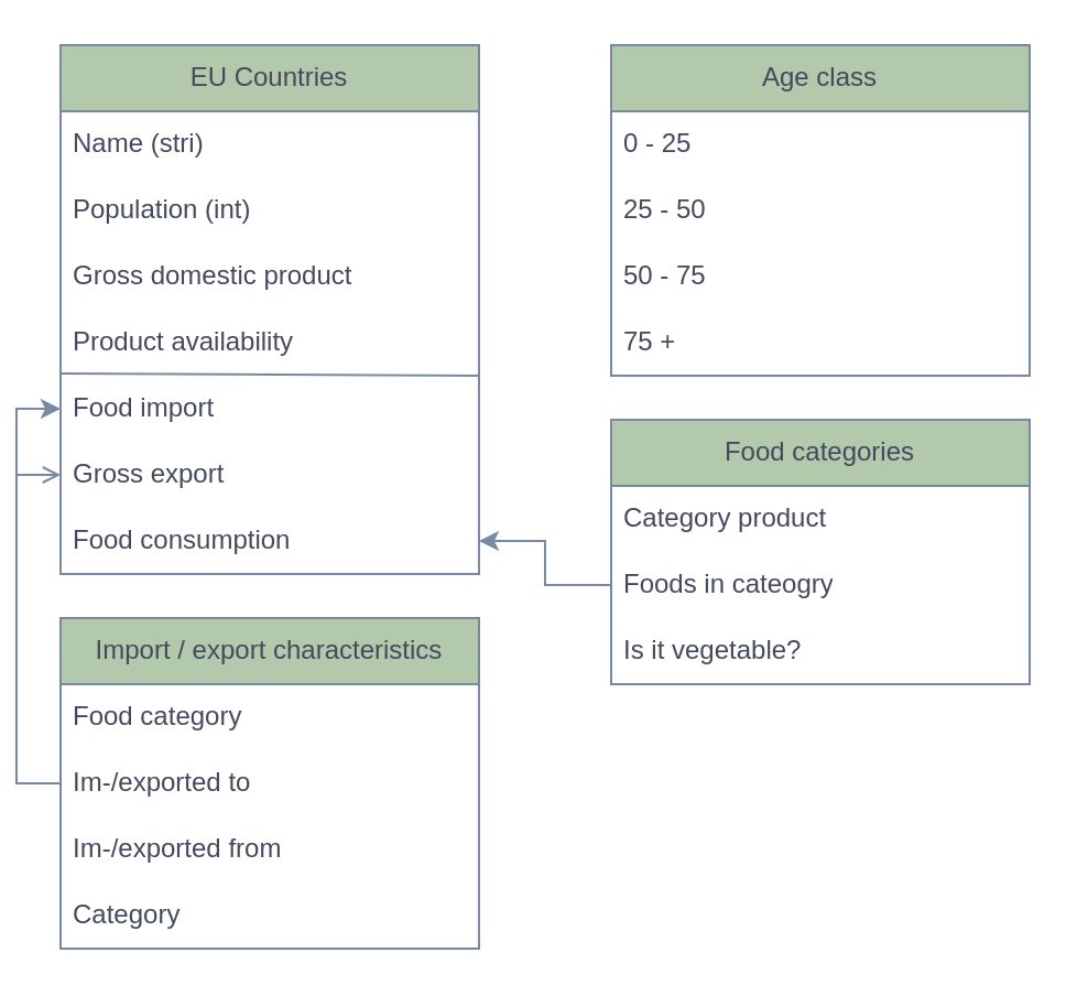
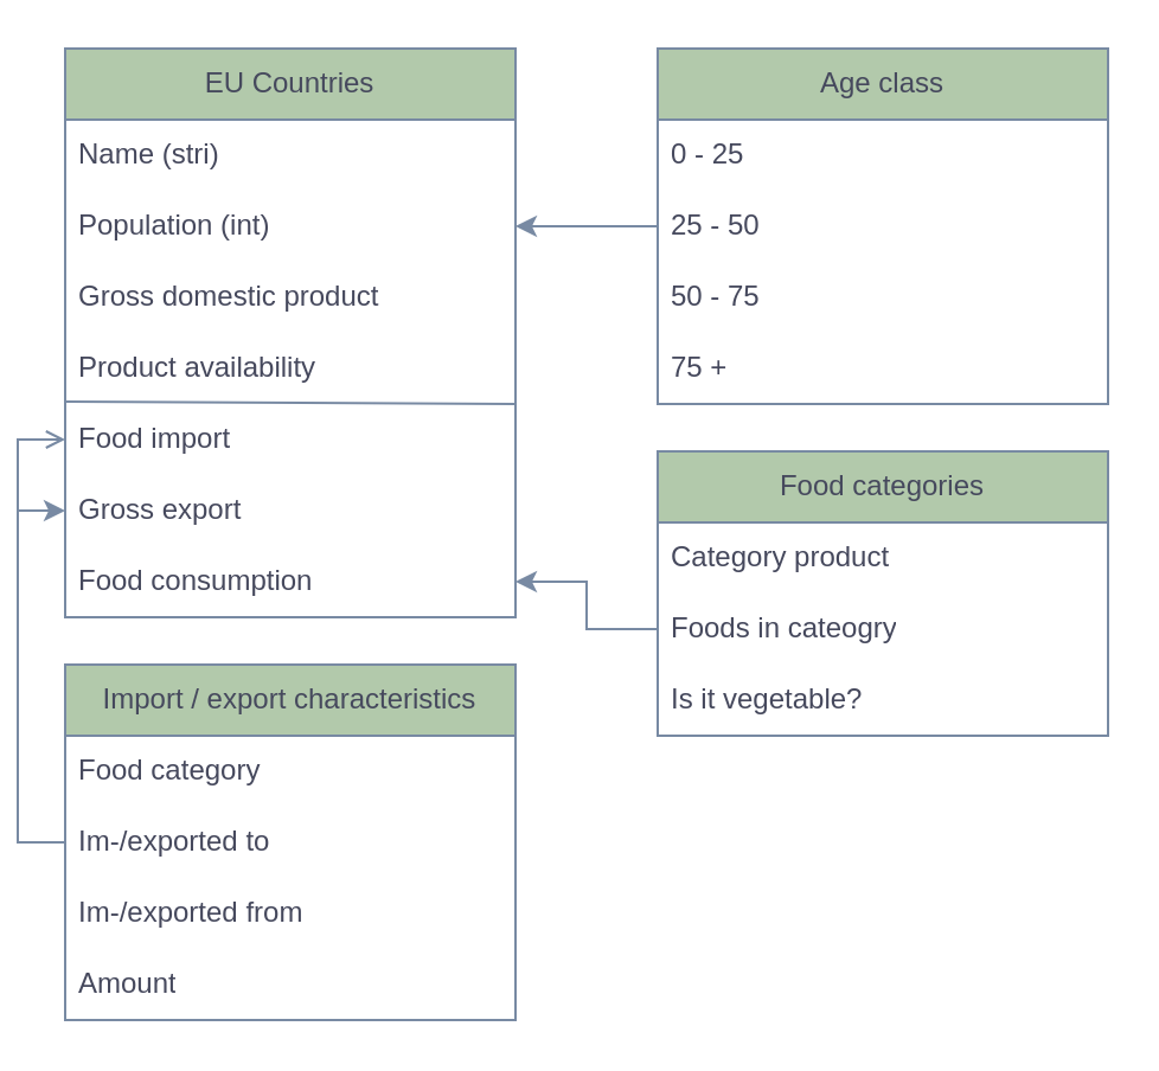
+ <mxCell id="25" style="edgeStyle=orthogonalEdgeStyle;rounded=0;orthogonalLoop=1;jettySize=auto;html=1;entryX=1;entryY=0.5;entryDx=0;entryDy=0;strokeColor=#788AA3;fontColor=#46495D;fillColor=#B2C9AB;" edge="1" parent="1" source="17" target="4"><mxGeometry relative="1" as="geometry" /></mxCell>
- <mxCell id="28" style="edgeStyle=orthogonalEdgeStyle;rounded=0;orthogonalLoop=1;jettySize=auto;html=1;entryX=0;entryY=0.5;entryDx=0;entryDy=0;strokeColor=#788AA3;fontColor=#46495D;fillColor=#B2C9AB;" edge="1" parent="1" source="22" target="7"><mxGeometry relative="1" as="geometry" /></mxCell>
+ <mxCell id="28" style="edgeStyle=orthogonalEdgeStyle;rounded=0;orthogonalLoop=1;jettySize=auto;html=1;entryX=0;entryY=0.5;entryDx=0;entryDy=0;strokeColor=#788AA3;fontColor=#46495D;fillColor=#B2C9AB;endArrow=open;" edge="1" parent="1" source="22" target="7"><mxGeometry relative="1" as="geometry" /></mxCell>
- <mxCell id="27" style="edgeStyle=orthogonalEdgeStyle;rounded=0;orthogonalLoop=1;jettySize=auto;html=1;entryX=0;entryY=0.5;entryDx=0;entryDy=0;strokeColor=#788AA3;fontColor=#46495D;fillColor=#B2C9AB;endArrow=open;" edge="1" parent="1" source="22" target="8"><mxGeometry relative="1" as="geometry" /></mxCell>
+ <mxCell id="27" style="edgeStyle=orthogonalEdgeStyle;rounded=0;orthogonalLoop=1;jettySize=auto;html=1;entryX=0;entryY=0.5;entryDx=0;entryDy=0;strokeColor=#788AA3;fontColor=#46495D;fillColor=#B2C9AB;" edge="1" parent="1" source="22" target="8"><mxGeometry relative="1" as="geometry" /></mxCell>
- <mxCell id="24" value="Category" style="text;strokeColor=none;fillColor=none;align=left;verticalAlign=middle;spacingLeft=4;spacingRight=4;overflow=hidden;points=[[0,0.5],[1,0.5]];portConstraint=eastwest;rotatable=0;whiteSpace=wrap;html=1;fontColor=#46495D;" vertex="1" parent="20"><mxGeometry y="120" width="190" height="30" as="geometry" /></mxCell>
+ <mxCell id="24" value="Amount" style="text;strokeColor=none;fillColor=none;align=left;verticalAlign=middle;spacingLeft=4;spacingRight=4;overflow=hidden;points=[[0,0.5],[1,0.5]];portConstraint=eastwest;rotatable=0;whiteSpace=wrap;html=1;fontColor=#46495D;" vertex="1" parent="20"><mxGeometry y="120" width="190" height="30" as="geometry" /></mxCell>
